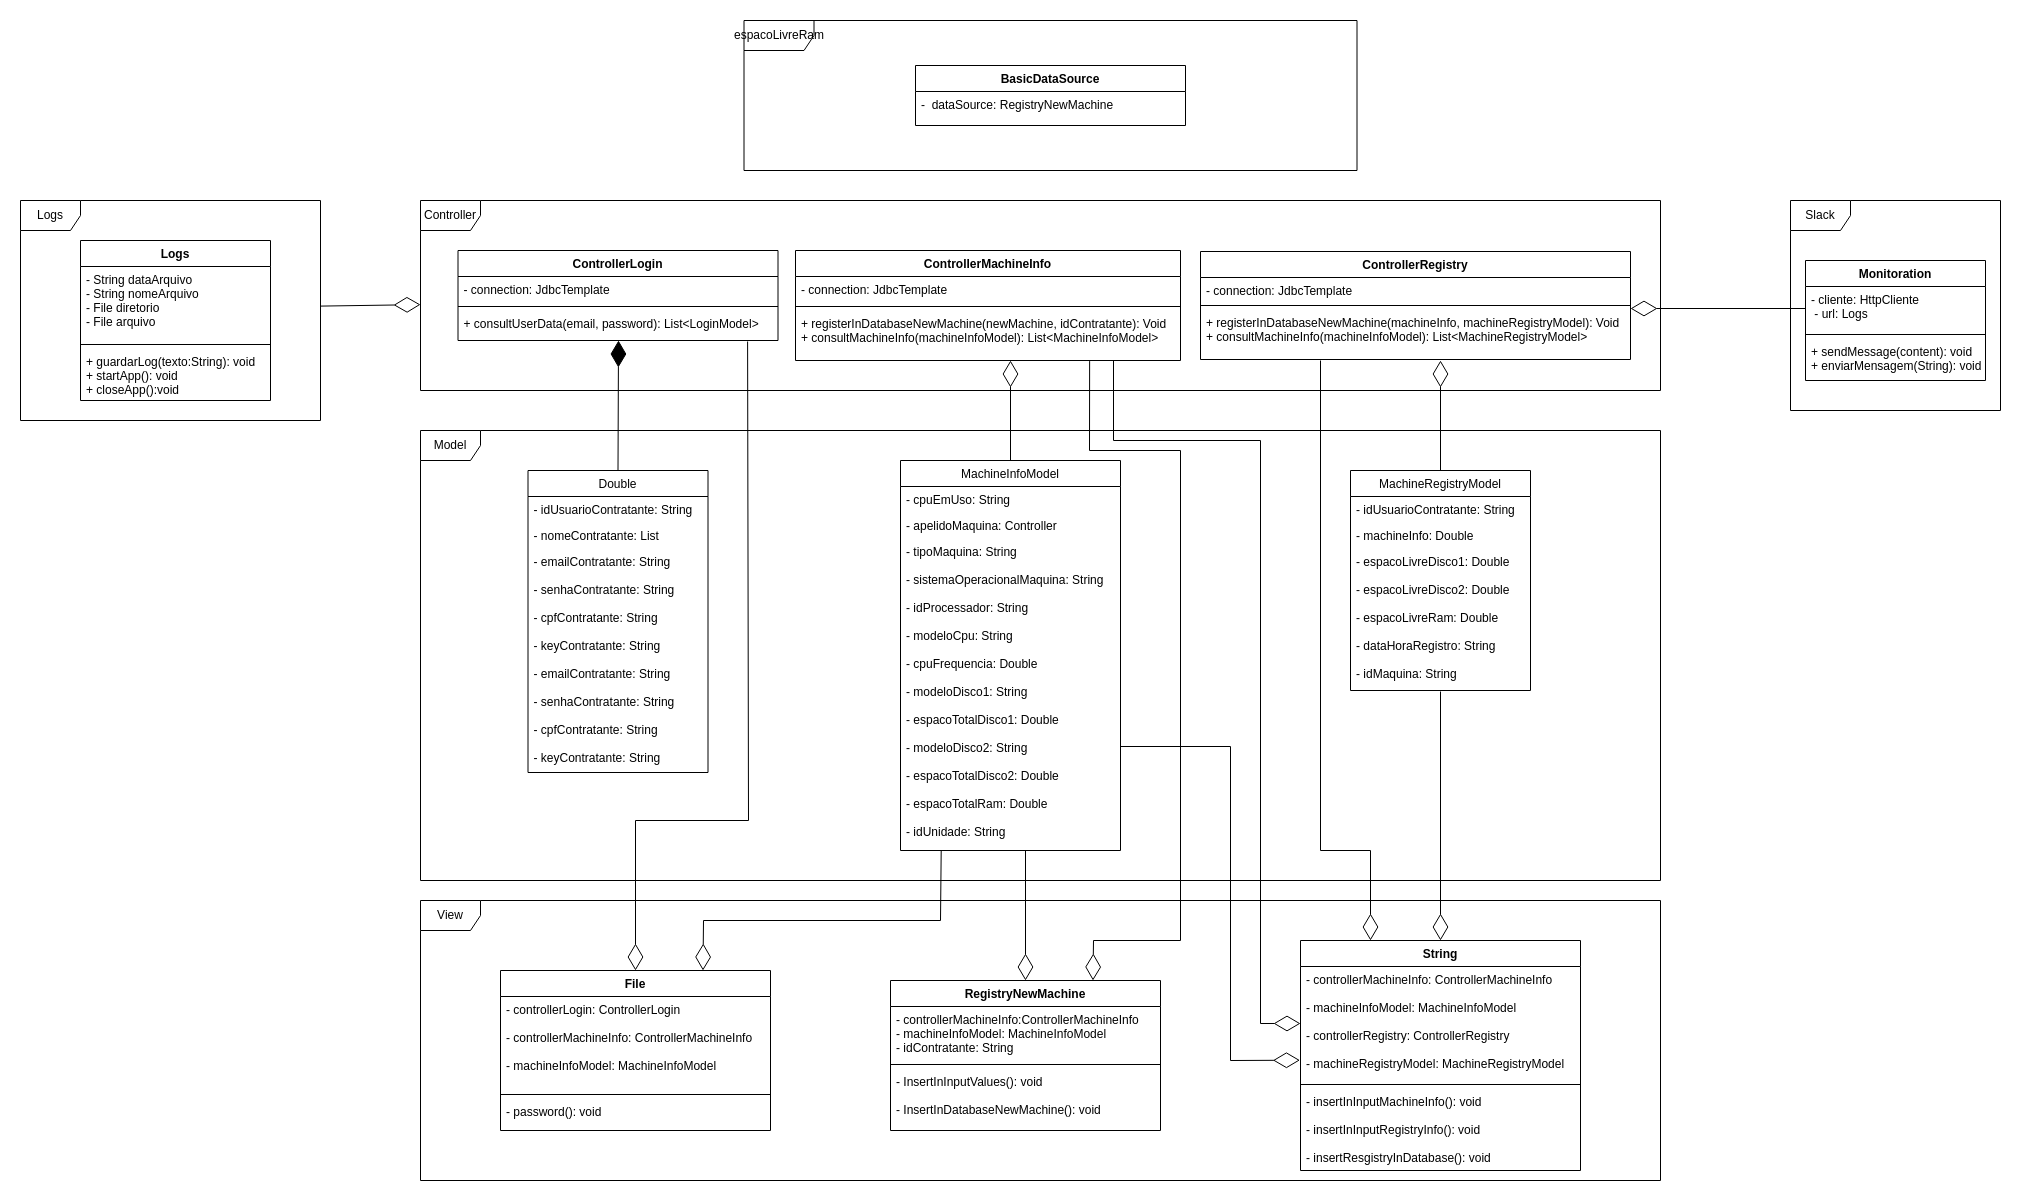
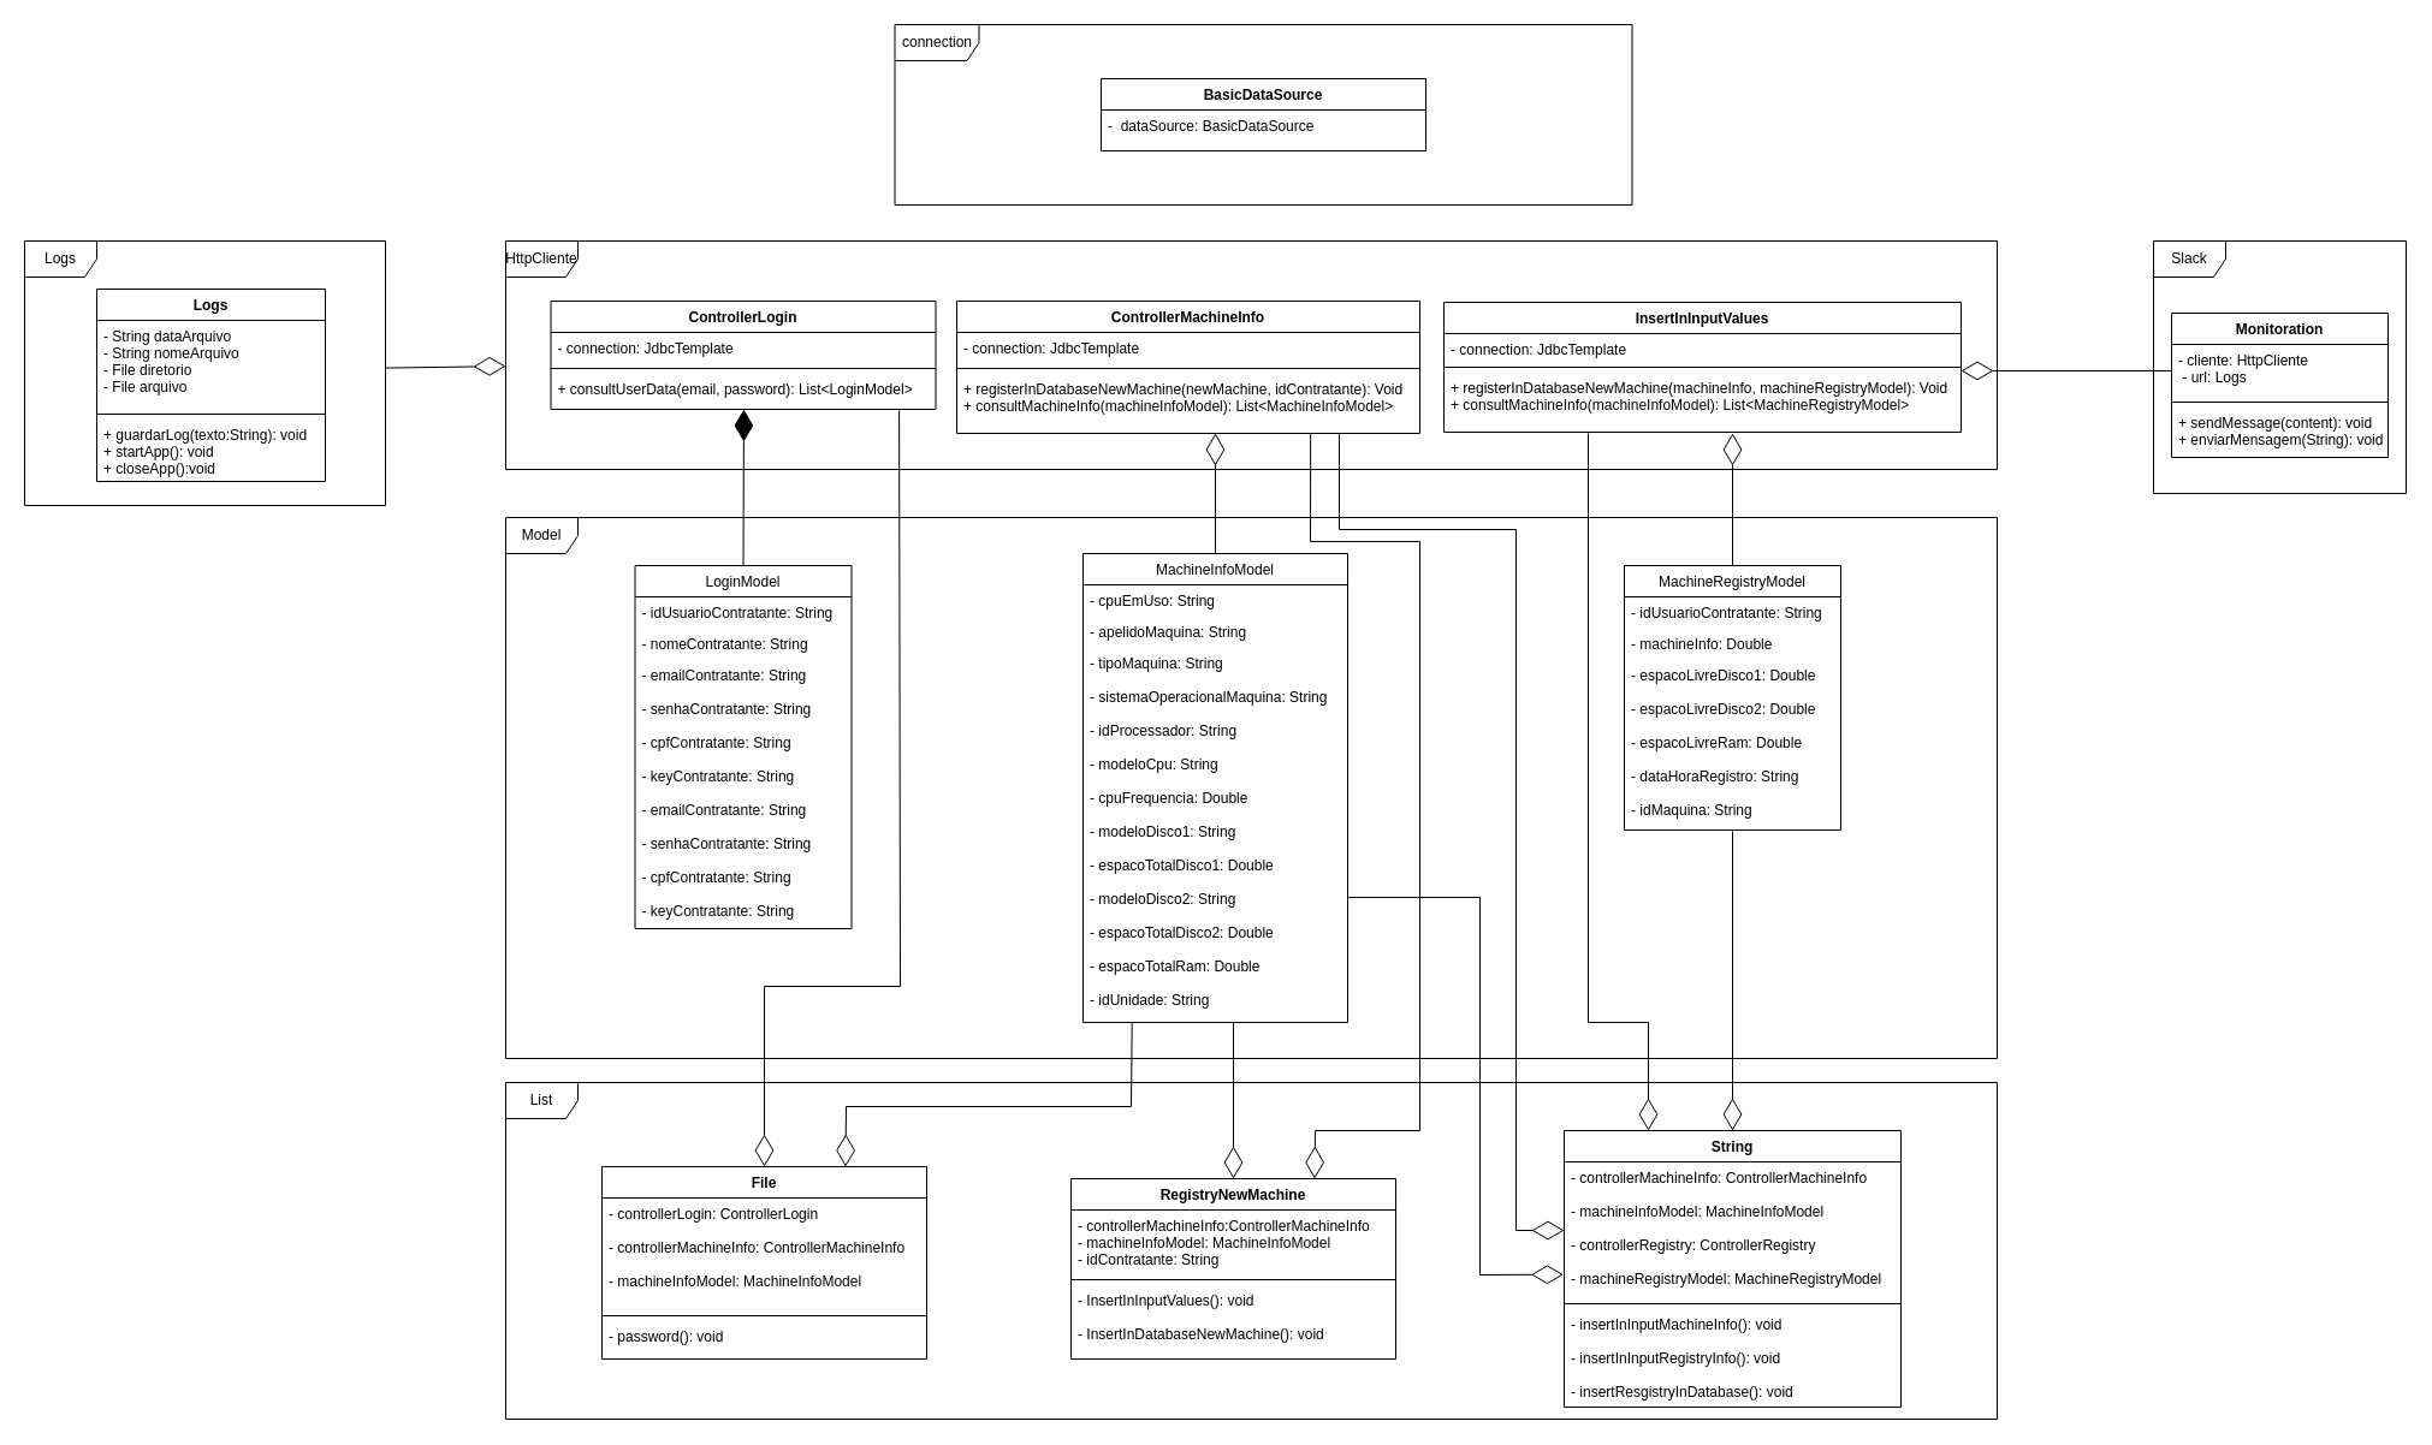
- <mxCell id="42" value="espacoLivreRam" style="shape=umlFrame;whiteSpace=wrap;html=1;width=70;height=30;" vertex="1" parent="1"><mxGeometry x="743.5" y="20" width="613" height="150" as="geometry" /></mxCell>
+ <mxCell id="42" value="connection" style="shape=umlFrame;whiteSpace=wrap;html=1;width=70;height=30;" vertex="1" parent="1"><mxGeometry x="743.5" y="20" width="613" height="150" as="geometry" /></mxCell>
- <mxCell id="44" value="-  dataSource: RegistryNewMachine" style="text;strokeColor=none;fillColor=none;align=left;verticalAlign=top;spacingLeft=4;spacingRight=4;overflow=hidden;rotatable=0;points=[[0,0.5],[1,0.5]];portConstraint=eastwest;" vertex="1" parent="43"><mxGeometry y="26" width="270" height="34" as="geometry" /></mxCell>
+ <mxCell id="44" value="-  dataSource: BasicDataSource" style="text;strokeColor=none;fillColor=none;align=left;verticalAlign=top;spacingLeft=4;spacingRight=4;overflow=hidden;rotatable=0;points=[[0,0.5],[1,0.5]];portConstraint=eastwest;" vertex="1" parent="43"><mxGeometry y="26" width="270" height="34" as="geometry" /></mxCell>
- <mxCell id="2" value="Controller" style="shape=umlFrame;whiteSpace=wrap;html=1;" vertex="1" parent="1"><mxGeometry x="420" y="200" width="1240" height="190" as="geometry" /></mxCell>
+ <mxCell id="2" value="HttpCliente" style="shape=umlFrame;whiteSpace=wrap;html=1;" vertex="1" parent="1"><mxGeometry x="420" y="200" width="1240" height="190" as="geometry" /></mxCell>
- <mxCell id="25" value="ControllerRegistry" style="swimlane;fontStyle=1;align=center;verticalAlign=top;childLayout=stackLayout;horizontal=1;startSize=26;horizontalStack=0;resizeParent=1;resizeParentMax=0;resizeLast=0;collapsible=1;marginBottom=0;" vertex="1" parent="1"><mxGeometry x="1200" y="251" width="430" height="108" as="geometry" /></mxCell>
+ <mxCell id="25" value="InsertInInputValues" style="swimlane;fontStyle=1;align=center;verticalAlign=top;childLayout=stackLayout;horizontal=1;startSize=26;horizontalStack=0;resizeParent=1;resizeParentMax=0;resizeLast=0;collapsible=1;marginBottom=0;" vertex="1" parent="1"><mxGeometry x="1200" y="251" width="430" height="108" as="geometry" /></mxCell>
- <mxCell id="4" value="Double" style="swimlane;fontStyle=0;childLayout=stackLayout;horizontal=1;startSize=26;fillColor=none;horizontalStack=0;resizeParent=1;resizeParentMax=0;resizeLast=0;collapsible=1;marginBottom=0;" vertex="1" parent="1"><mxGeometry x="527.5" y="470" width="180" height="302" as="geometry" /></mxCell>
+ <mxCell id="4" value="LoginModel" style="swimlane;fontStyle=0;childLayout=stackLayout;horizontal=1;startSize=26;fillColor=none;horizontalStack=0;resizeParent=1;resizeParentMax=0;resizeLast=0;collapsible=1;marginBottom=0;" vertex="1" parent="1"><mxGeometry x="527.5" y="470" width="180" height="302" as="geometry" /></mxCell>
- <mxCell id="11" value="- apelidoMaquina: Controller" style="text;strokeColor=none;fillColor=none;align=left;verticalAlign=top;spacingLeft=4;spacingRight=4;overflow=hidden;rotatable=0;points=[[0,0.5],[1,0.5]];portConstraint=eastwest;" vertex="1" parent="9"><mxGeometry y="52" width="220" height="26" as="geometry" /></mxCell>
+ <mxCell id="11" value="- apelidoMaquina: String" style="text;strokeColor=none;fillColor=none;align=left;verticalAlign=top;spacingLeft=4;spacingRight=4;overflow=hidden;rotatable=0;points=[[0,0.5],[1,0.5]];portConstraint=eastwest;" vertex="1" parent="9"><mxGeometry y="52" width="220" height="26" as="geometry" /></mxCell>
- <mxCell id="6" value="- nomeContratante: List" style="text;strokeColor=none;fillColor=none;align=left;verticalAlign=top;spacingLeft=4;spacingRight=4;overflow=hidden;rotatable=0;points=[[0,0.5],[1,0.5]];portConstraint=eastwest;" vertex="1" parent="4"><mxGeometry y="52" width="180" height="26" as="geometry" /></mxCell>
+ <mxCell id="6" value="- nomeContratante: String" style="text;strokeColor=none;fillColor=none;align=left;verticalAlign=top;spacingLeft=4;spacingRight=4;overflow=hidden;rotatable=0;points=[[0,0.5],[1,0.5]];portConstraint=eastwest;" vertex="1" parent="4"><mxGeometry y="52" width="180" height="26" as="geometry" /></mxCell>
- <mxCell id="29" value="View" style="shape=umlFrame;whiteSpace=wrap;html=1;" vertex="1" parent="1"><mxGeometry x="420" y="900" width="1240" height="280" as="geometry" /></mxCell>
+ <mxCell id="29" value="List" style="shape=umlFrame;whiteSpace=wrap;html=1;" vertex="1" parent="1"><mxGeometry x="420" y="900" width="1240" height="280" as="geometry" /></mxCell>
